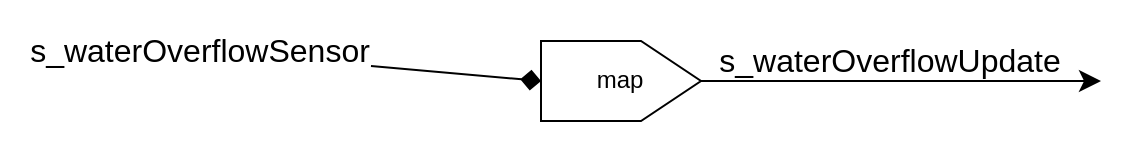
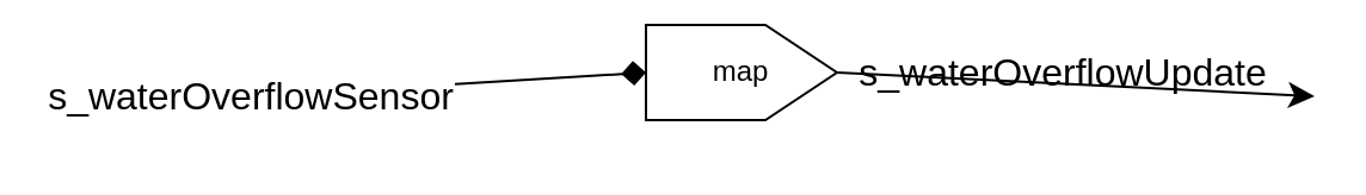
- <mxCell id="3" value="s_waterOverflowSensor" style="text;html=1;align=center;verticalAlign=middle;whiteSpace=wrap;rounded=0;fontSize=16;" vertex="1" parent="1"><mxGeometry x="15" y="15" width="170" height="20" as="geometry" /></mxCell>
+ <mxCell id="3" value="s_waterOverflowSensor" style="text;html=1;align=center;verticalAlign=middle;whiteSpace=wrap;rounded=0;fontSize=16;" vertex="1" parent="1"><mxGeometry x="20" y="30" width="170" height="20" as="geometry" /></mxCell>
- <mxCell id="5" value="map" style="shape=offPageConnector;whiteSpace=wrap;html=1;direction=north;" vertex="1" parent="1"><mxGeometry x="270" y="20" width="80" height="40" as="geometry" /></mxCell>
+ <mxCell id="5" value="map" style="shape=offPageConnector;whiteSpace=wrap;html=1;direction=north;" vertex="1" parent="1"><mxGeometry x="270" y="10" width="80" height="40" as="geometry" /></mxCell>
